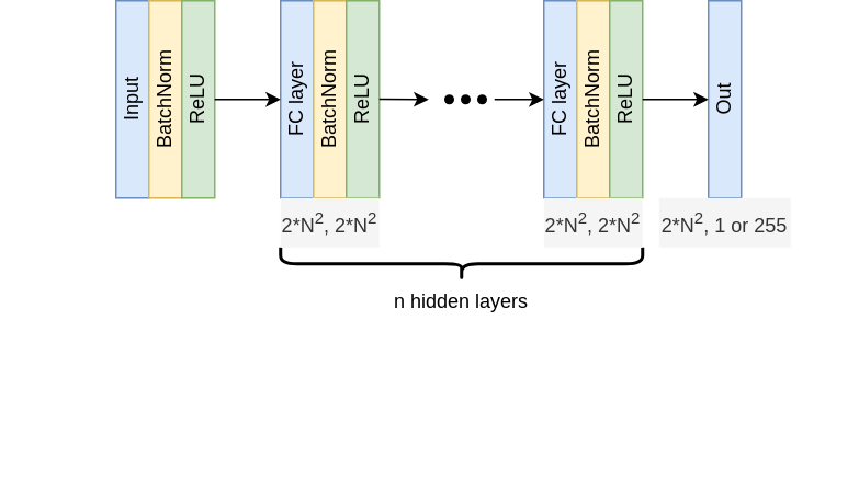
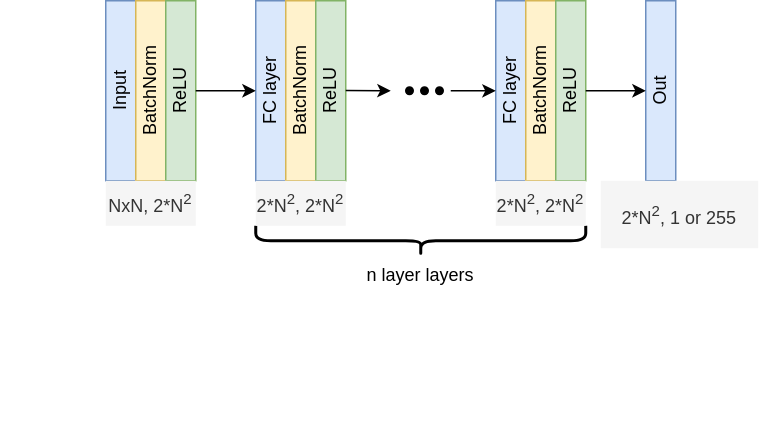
+ <mxCell id="19" value="NxN, 2*N&lt;sup&gt;2&lt;/sup&gt;" style="text;html=1;strokeColor=none;fillColor=#f5f5f5;align=center;verticalAlign=middle;whiteSpace=wrap;rounded=0;fontColor=#333333;" vertex="1" parent="1"><mxGeometry x="70" y="90" width="60" height="30" as="geometry" /></mxCell>
- <mxCell id="20" value="2*N&lt;sup style=&quot;border-color: var(--border-color);&quot;&gt;2&lt;/sup&gt;, 1 or 255" style="text;html=1;strokeColor=none;fillColor=#f5f5f5;align=center;verticalAlign=middle;whiteSpace=wrap;rounded=0;fontColor=#333333;" vertex="1" parent="1"><mxGeometry x="400" y="90" width="80" height="30" as="geometry" /></mxCell>
+ <mxCell id="20" value="2*N&lt;sup style=&quot;border-color: var(--border-color);&quot;&gt;2&lt;/sup&gt;, 1 or 255" style="text;html=1;strokeColor=none;fillColor=#f5f5f5;align=center;verticalAlign=middle;whiteSpace=wrap;rounded=0;fontColor=#333333;" vertex="1" parent="1"><mxGeometry x="400" y="90" width="105" height="45" as="geometry" /></mxCell>
- <mxCell id="22" value="n hidden layers" style="text;html=1;strokeColor=none;fillColor=none;align=center;verticalAlign=middle;whiteSpace=wrap;rounded=0;" vertex="1" parent="1"><mxGeometry x="231.25" y="137.5" width="97.5" height="30" as="geometry" /></mxCell>
+ <mxCell id="22" value="n layer layers" style="text;html=1;strokeColor=none;fillColor=none;align=center;verticalAlign=middle;whiteSpace=wrap;rounded=0;" vertex="1" parent="1"><mxGeometry x="231.25" y="137.5" width="97.5" height="30" as="geometry" /></mxCell>
